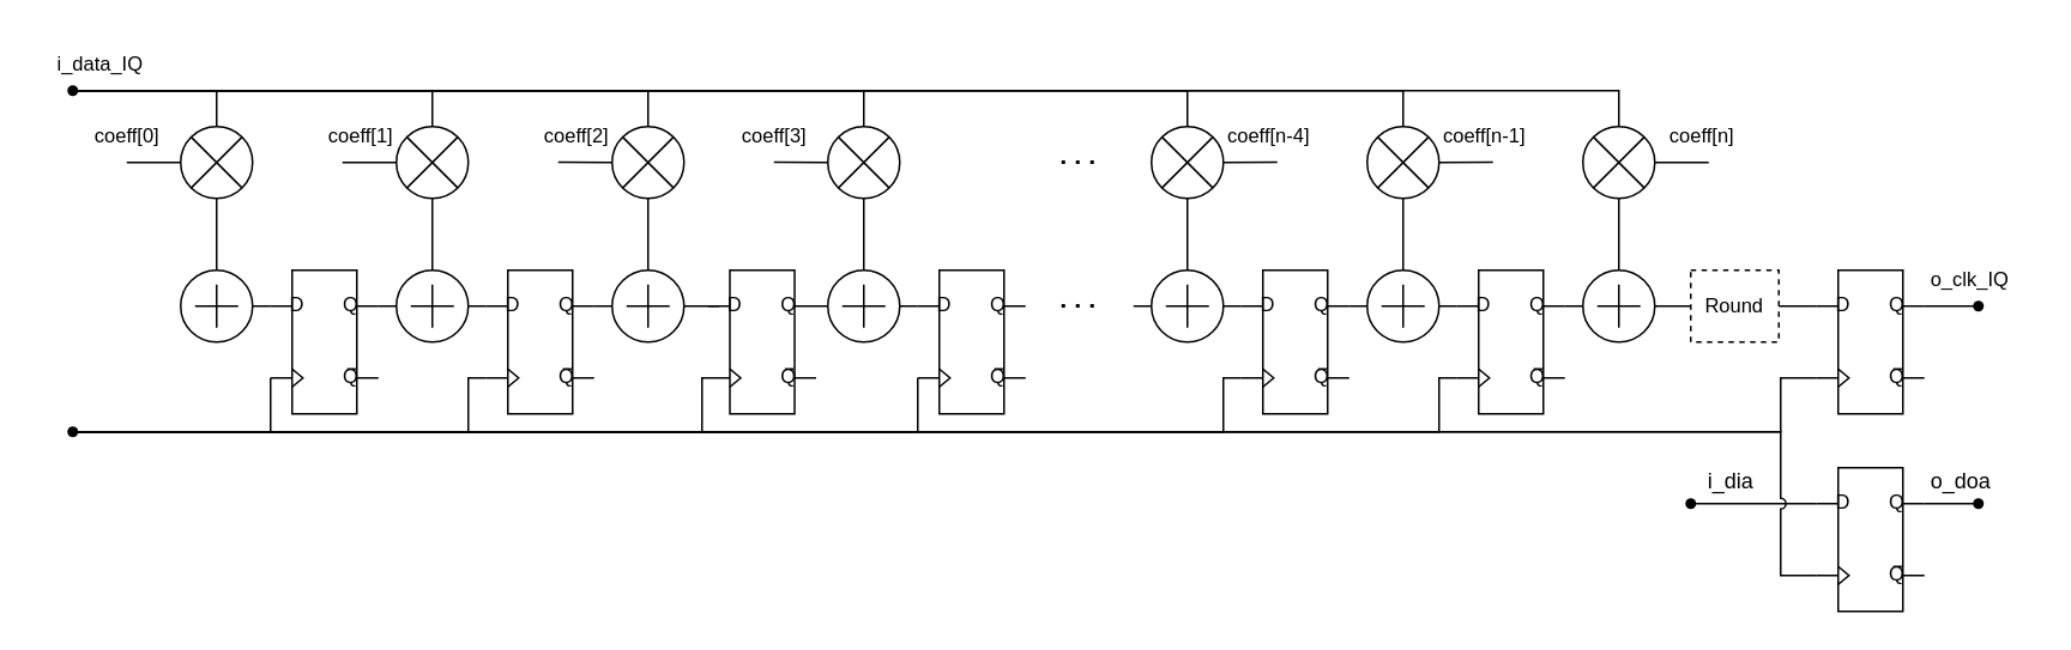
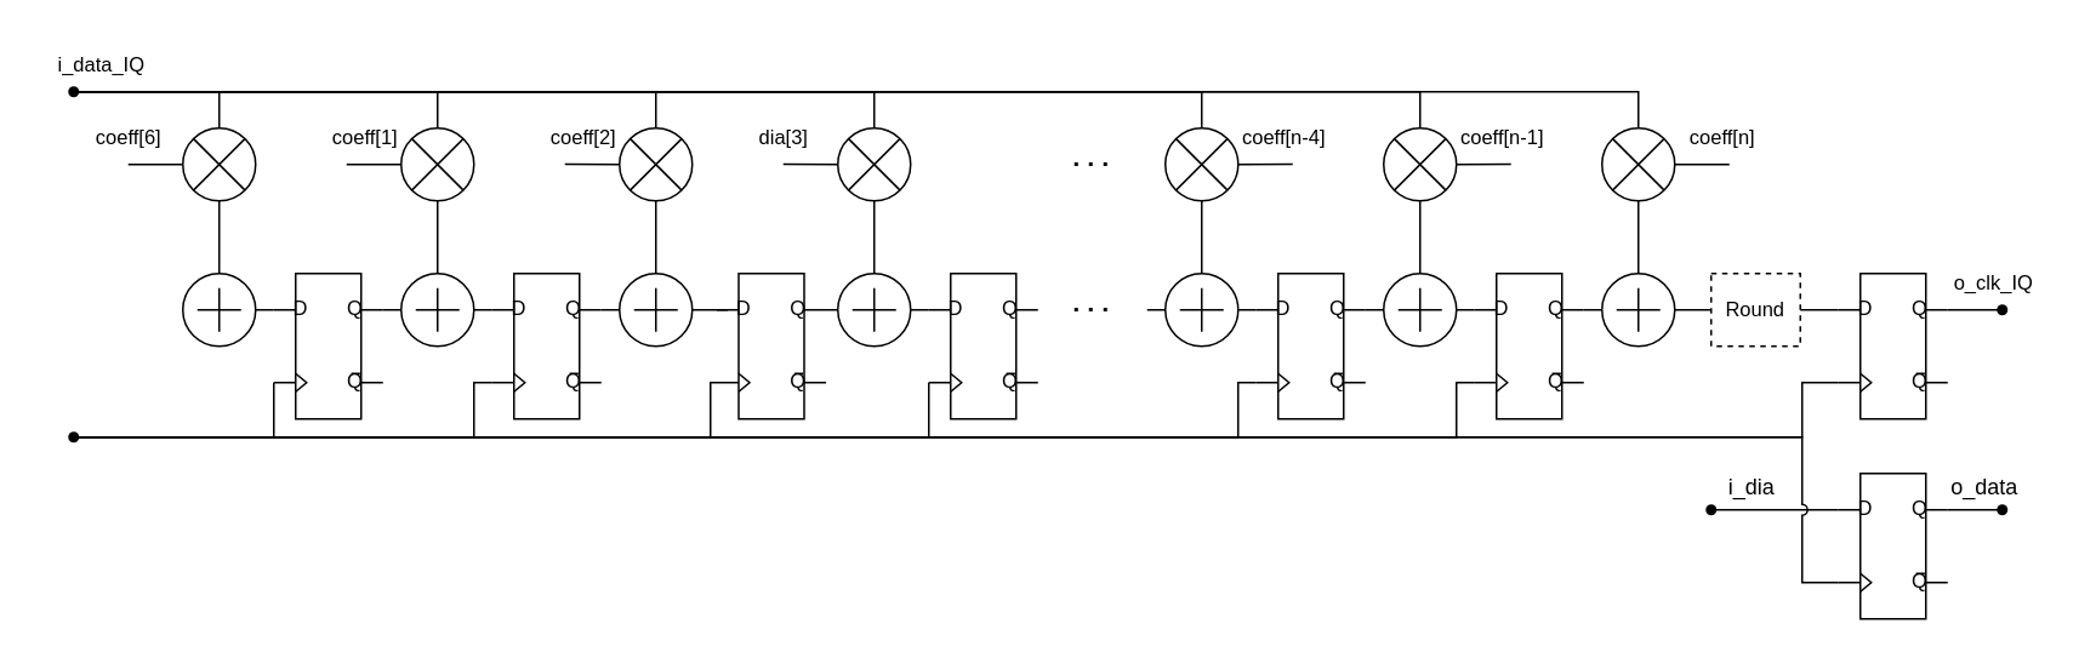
- <mxCell id="65" value="coeff[0]" style="text;html=1;align=center;verticalAlign=middle;resizable=0;points=[];autosize=1;strokeColor=none;fillColor=none;fontFamily=Helvetica;fontSize=11;fontColor=default;labelBackgroundColor=default;" parent="1" vertex="1"><mxGeometry x="40" y="60" width="60" height="30" as="geometry" /></mxCell>
+ <mxCell id="65" value="coeff[6]" style="text;html=1;align=center;verticalAlign=middle;resizable=0;points=[];autosize=1;strokeColor=none;fillColor=none;fontFamily=Helvetica;fontSize=11;fontColor=default;labelBackgroundColor=default;" parent="1" vertex="1"><mxGeometry x="40" y="60" width="60" height="30" as="geometry" /></mxCell>
- <mxCell id="73" value="coeff[3]" style="text;html=1;align=center;verticalAlign=middle;resizable=0;points=[];autosize=1;strokeColor=none;fillColor=none;fontFamily=Helvetica;fontSize=11;fontColor=default;labelBackgroundColor=default;" parent="1" vertex="1"><mxGeometry x="400" y="60" width="60" height="30" as="geometry" /></mxCell>
+ <mxCell id="73" value="dia[3]" style="text;html=1;align=center;verticalAlign=middle;resizable=0;points=[];autosize=1;strokeColor=none;fillColor=none;fontFamily=Helvetica;fontSize=11;fontColor=default;labelBackgroundColor=default;" parent="1" vertex="1"><mxGeometry x="400" y="60" width="60" height="30" as="geometry" /></mxCell>
- <mxCell id="87" value="o_doa" style="text;html=1;align=center;verticalAlign=middle;resizable=0;points=[];autosize=1;strokeColor=none;fillColor=none;" parent="1" vertex="1"><mxGeometry x="1060" y="253" width="60" height="30" as="geometry" /></mxCell>
+ <mxCell id="87" value="o_data" style="text;html=1;align=center;verticalAlign=middle;resizable=0;points=[];autosize=1;strokeColor=none;fillColor=none;" parent="1" vertex="1"><mxGeometry x="1060" y="253" width="60" height="30" as="geometry" /></mxCell>
